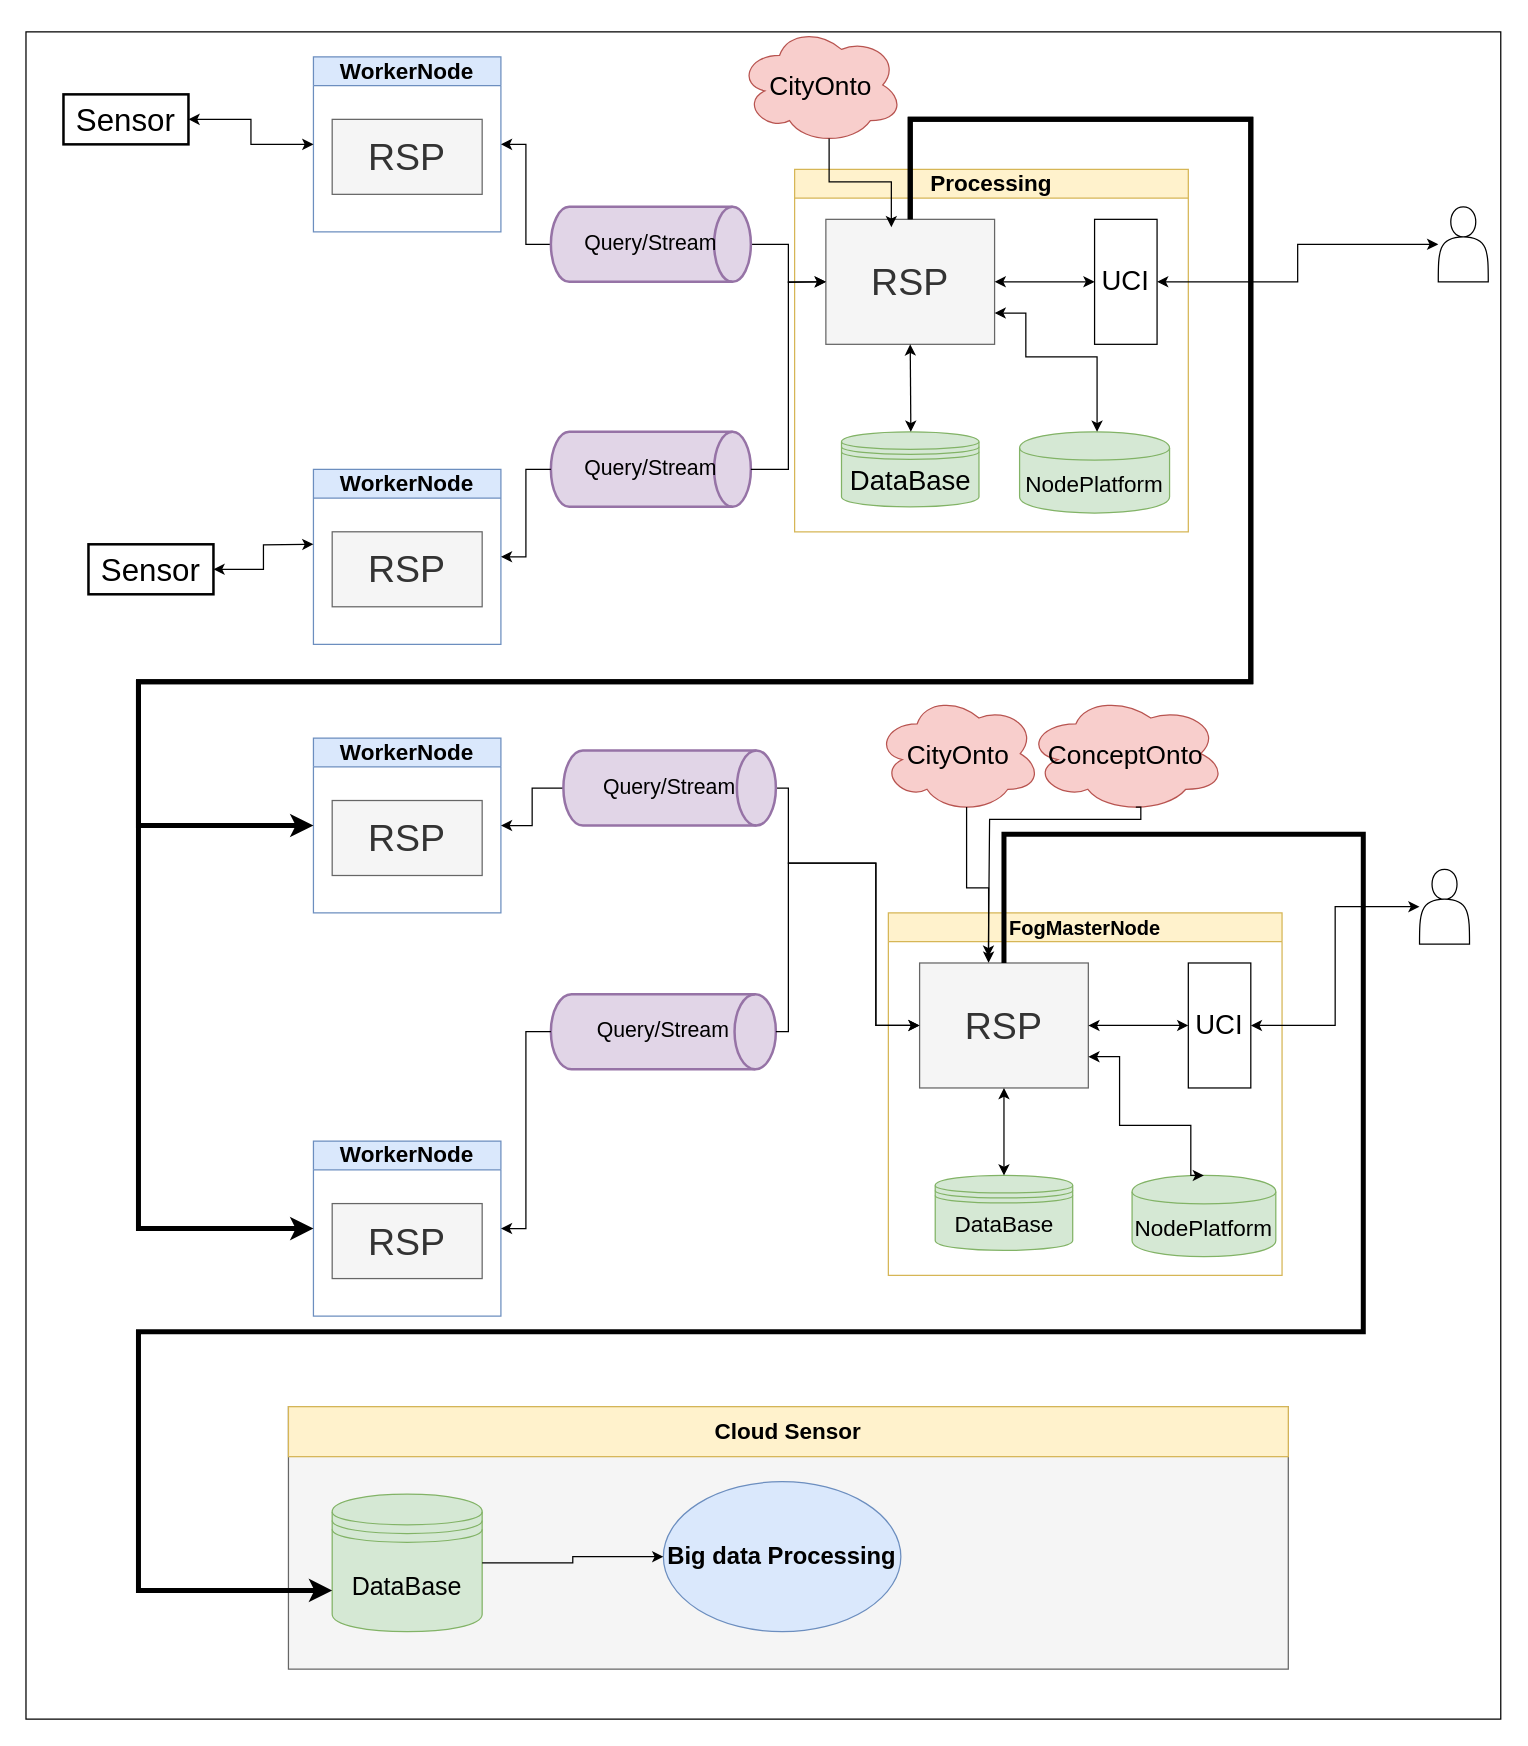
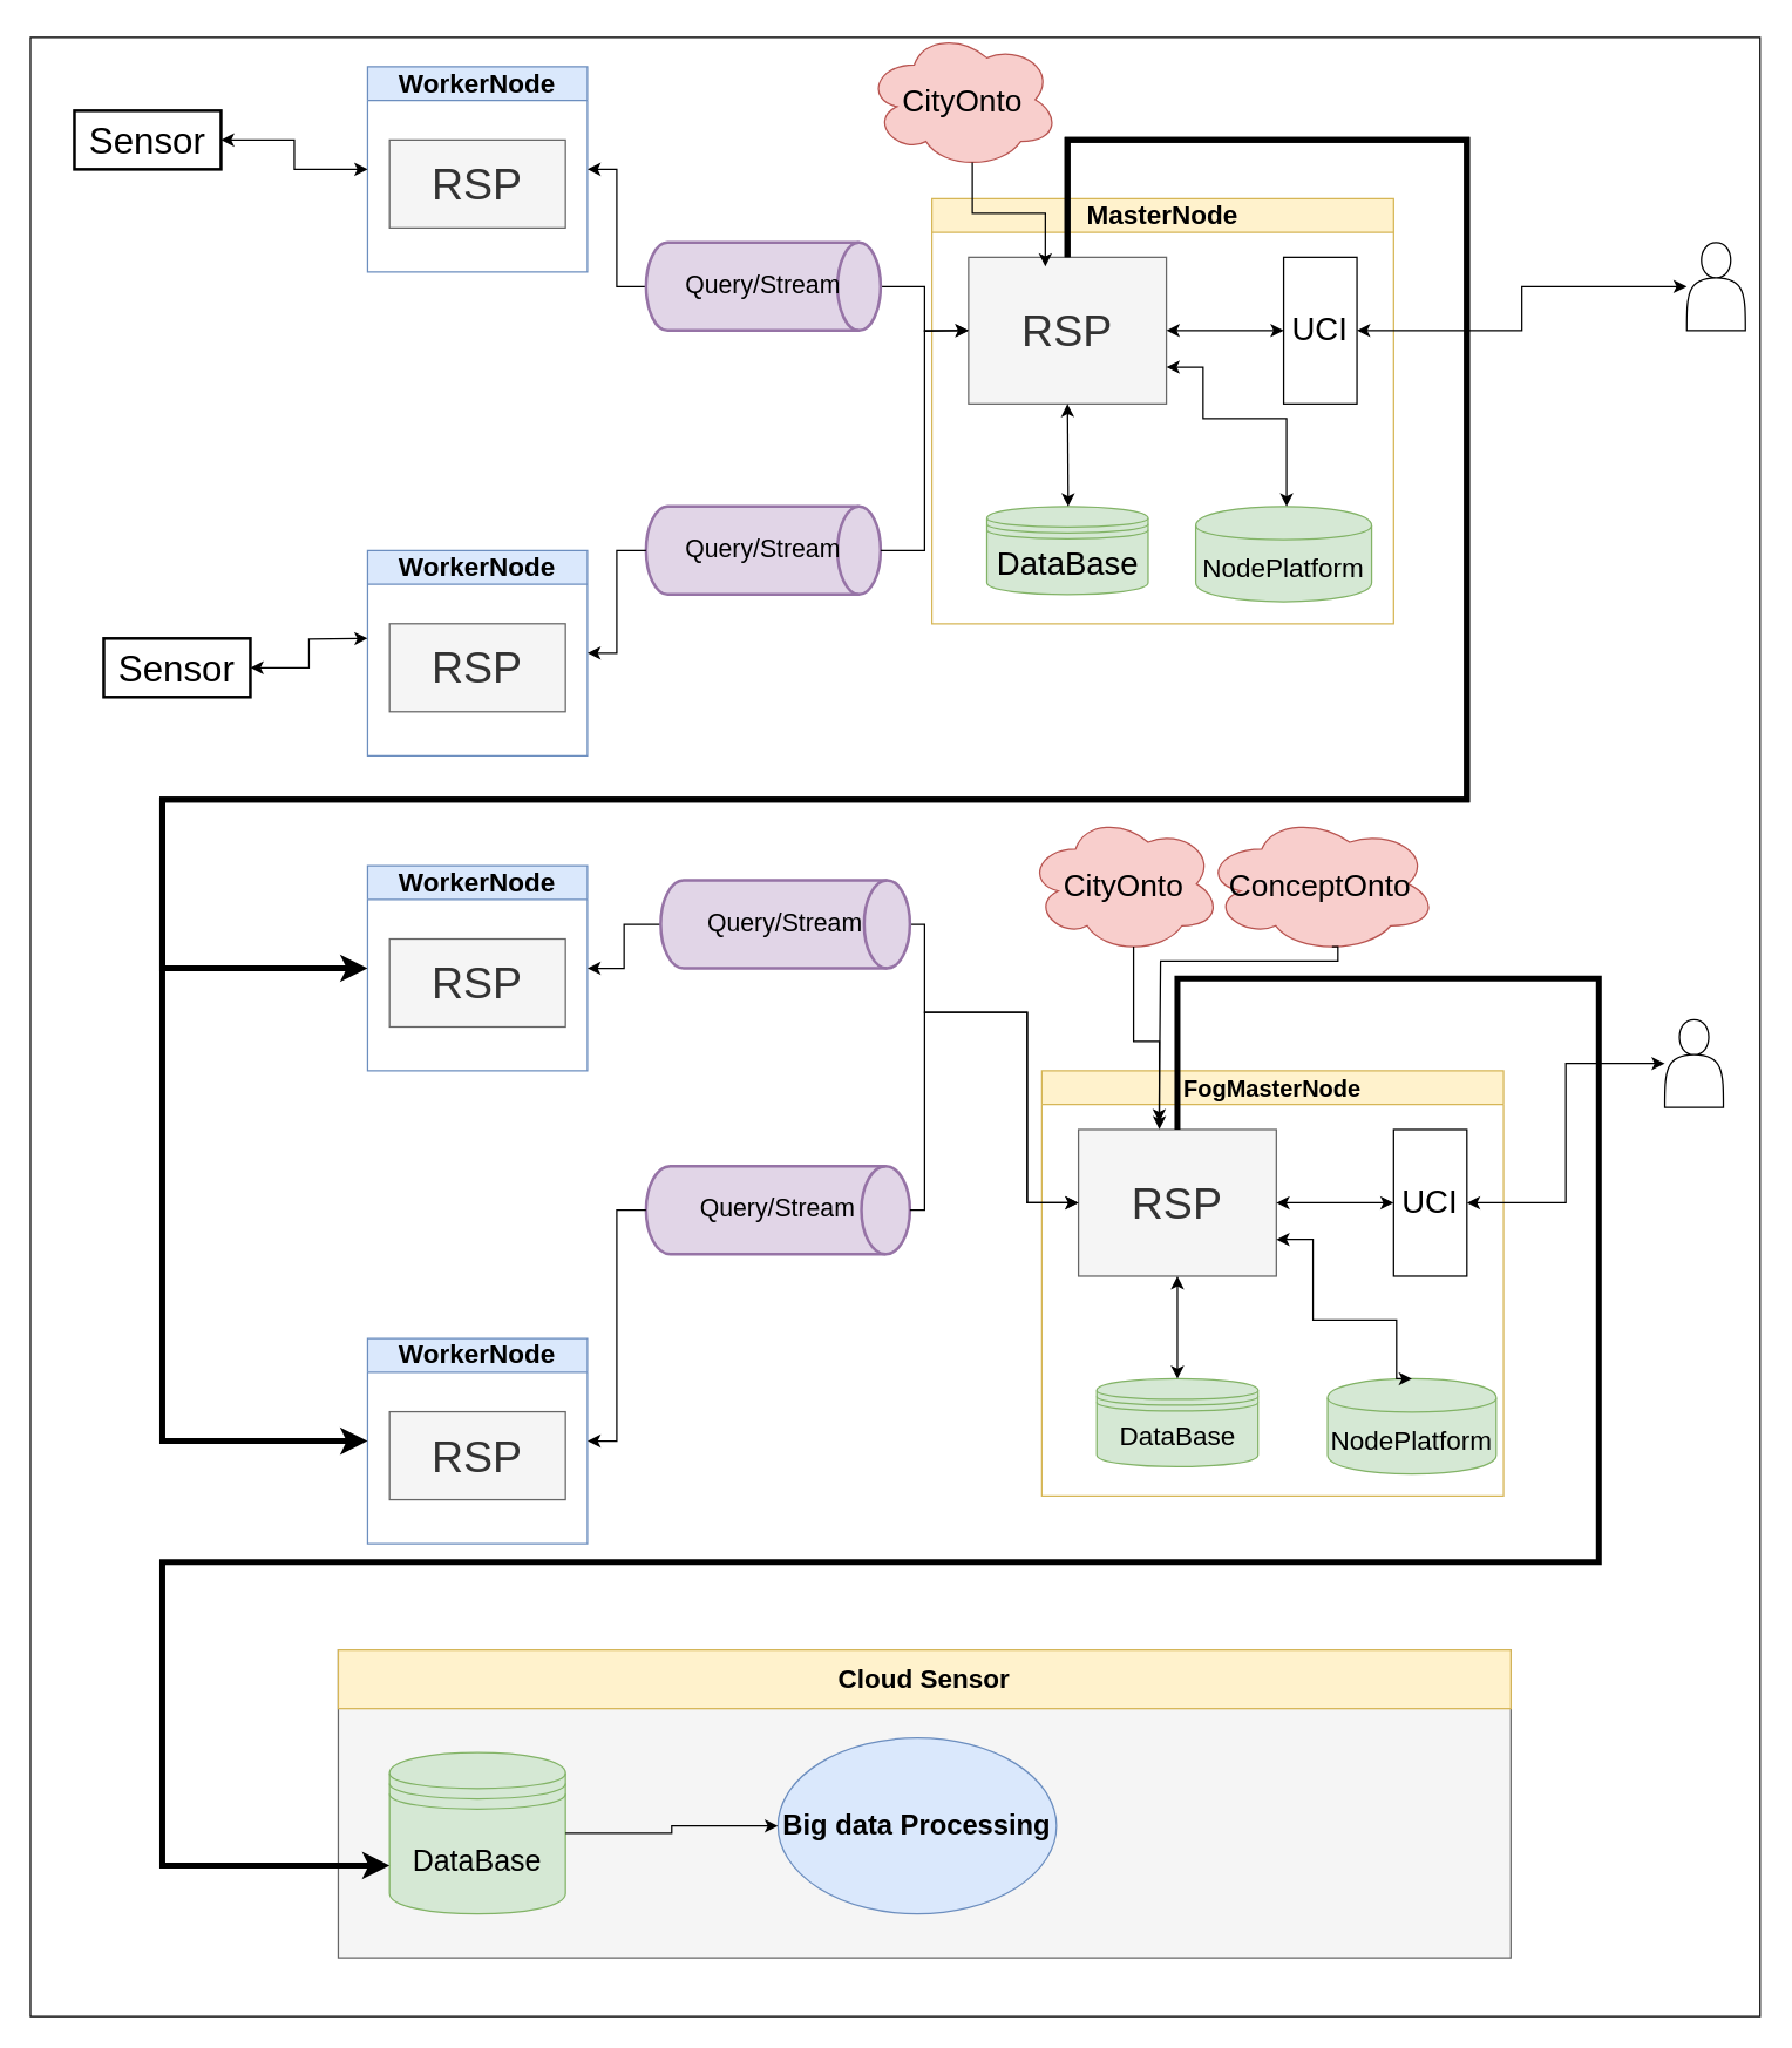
- <mxCell id="5" value="Processing" style="swimlane;whiteSpace=wrap;html=1;fillColor=#fff2cc;strokeColor=#d6b656;fontSize=18;" vertex="1" parent="1"><mxGeometry x="635" y="135" width="315" height="290" as="geometry" /></mxCell>
+ <mxCell id="5" value="MasterNode" style="swimlane;whiteSpace=wrap;html=1;fillColor=#fff2cc;strokeColor=#d6b656;fontSize=18;" vertex="1" parent="1"><mxGeometry x="635" y="135" width="315" height="290" as="geometry" /></mxCell>
